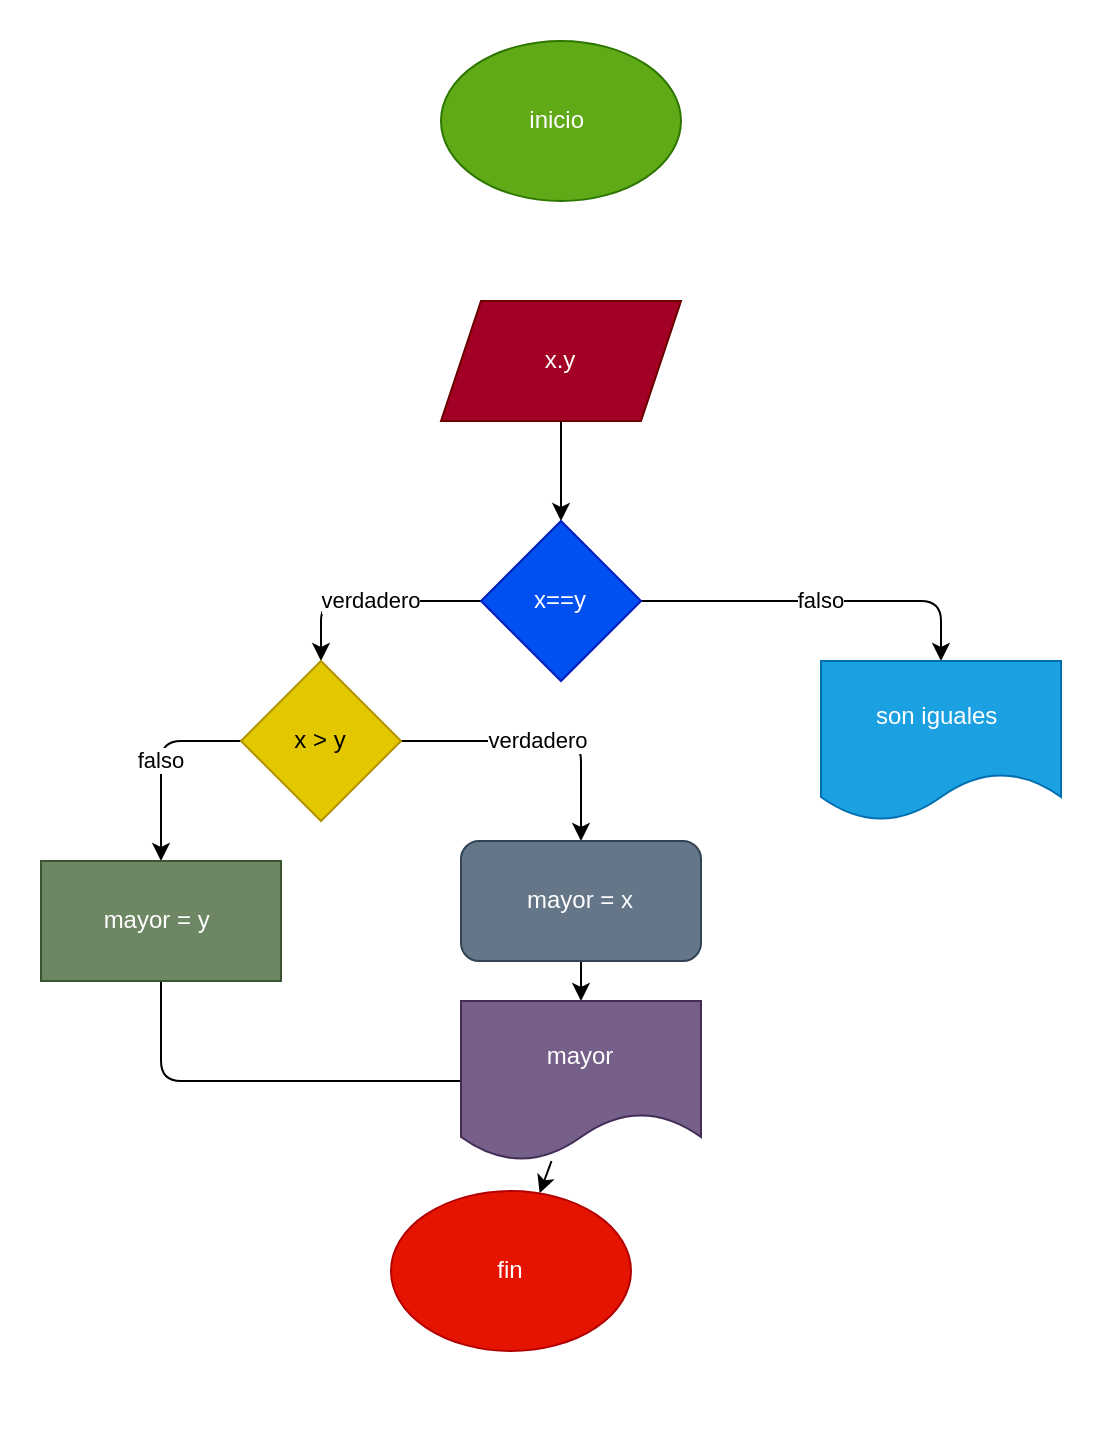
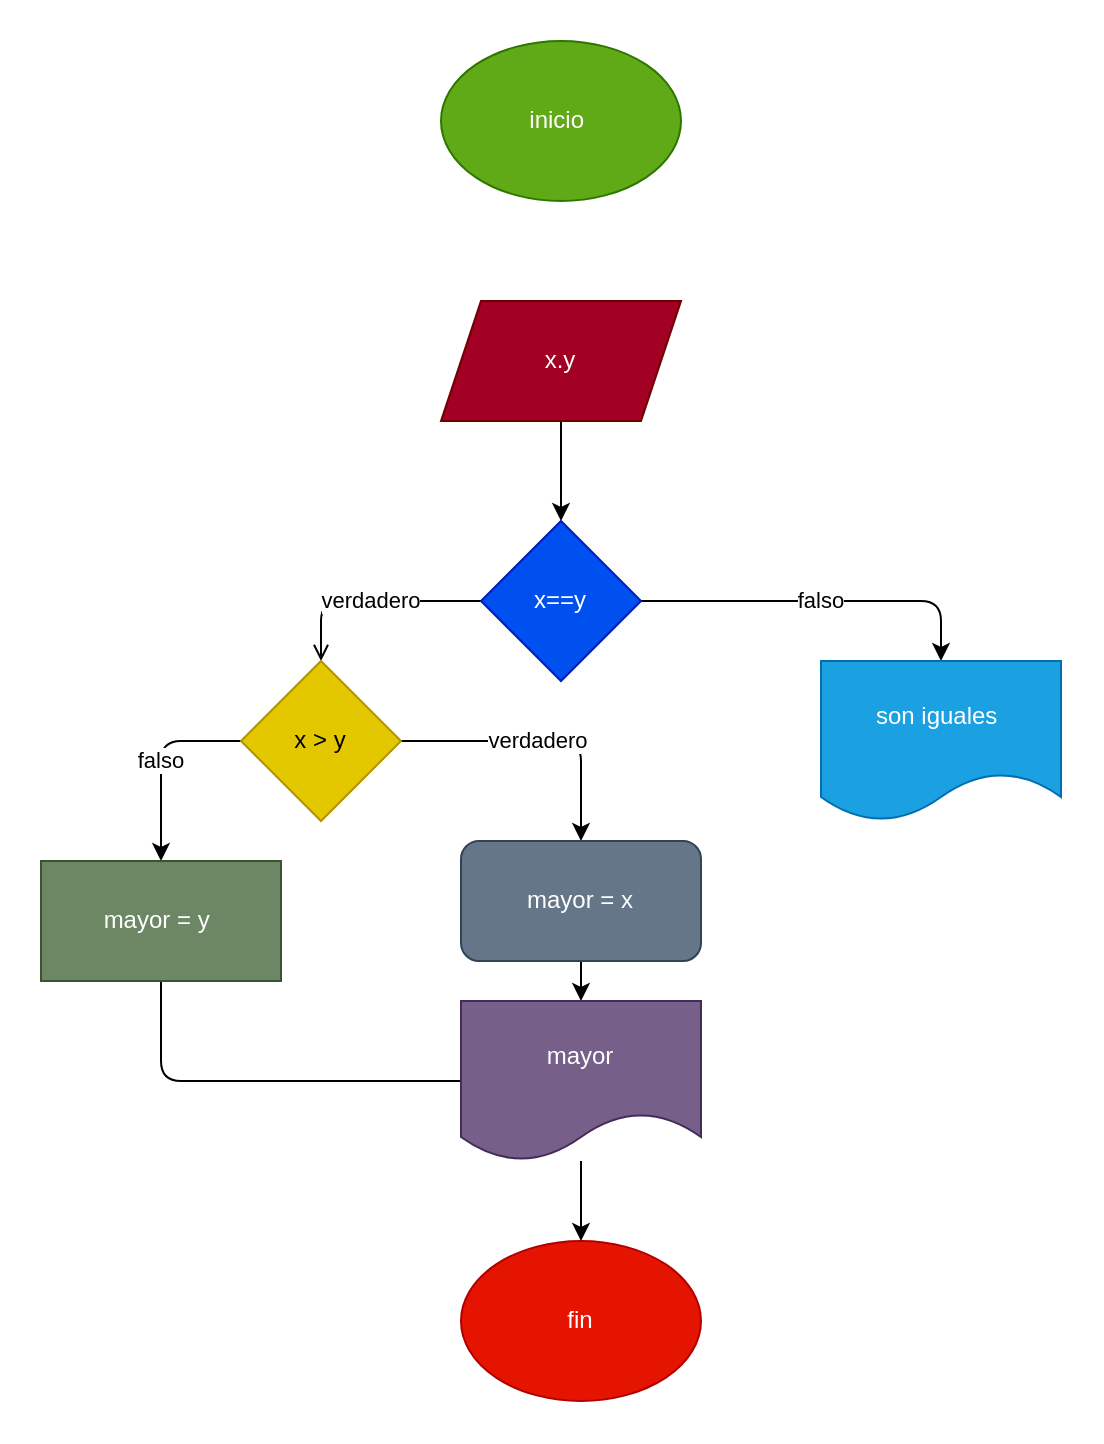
- <mxCell id="5" value="verdadero" style="edgeStyle=none;html=1;exitX=0;exitY=0.5;exitDx=0;exitDy=0;" edge="1" parent="1" source="7" target="10"><mxGeometry relative="1" as="geometry"><mxPoint x="160" y="370" as="targetPoint" /><Array as="points"><mxPoint x="160" y="300" /></Array></mxGeometry></mxCell>
+ <mxCell id="5" value="verdadero" style="edgeStyle=none;html=1;exitX=0;exitY=0.5;exitDx=0;exitDy=0;endArrow=open;" edge="1" parent="1" source="7" target="10"><mxGeometry relative="1" as="geometry"><mxPoint x="160" y="370" as="targetPoint" /><Array as="points"><mxPoint x="160" y="300" /></Array></mxGeometry></mxCell>
- <mxCell id="18" value="fin" style="ellipse;whiteSpace=wrap;html=1;fillColor=#e51400;fontColor=#ffffff;strokeColor=#B20000;" vertex="1" parent="1"><mxGeometry x="195" y="595" width="120" height="80" as="geometry" /></mxCell>
+ <mxCell id="18" value="fin" style="ellipse;whiteSpace=wrap;html=1;fillColor=#e51400;fontColor=#ffffff;strokeColor=#B20000;" vertex="1" parent="1"><mxGeometry x="230" y="620" width="120" height="80" as="geometry" /></mxCell>
